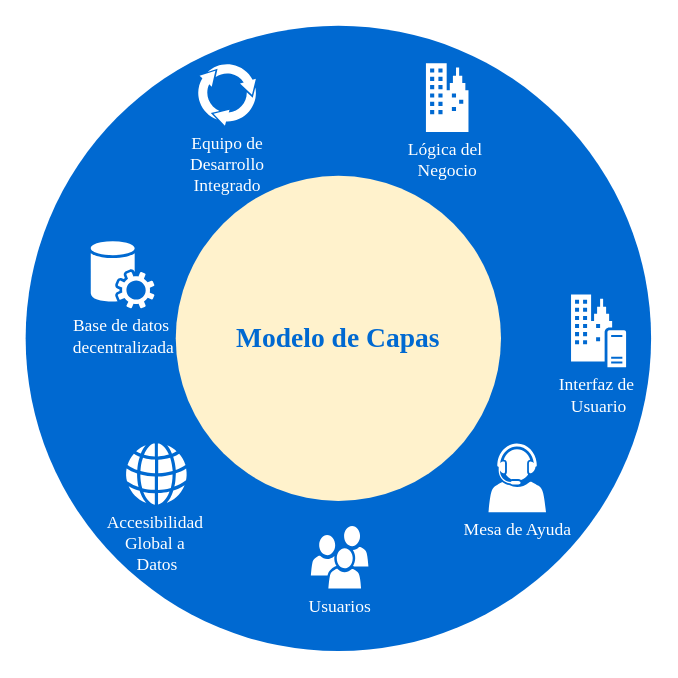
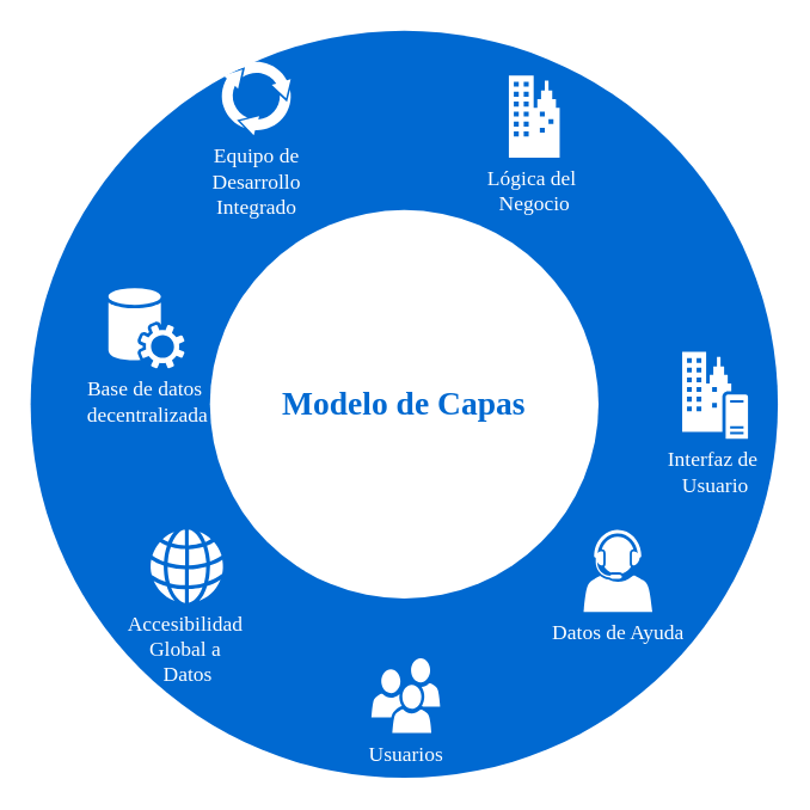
- <mxCell id="10" value="Equipo de&lt;br&gt;Desarrollo&lt;br&gt;Integrado" style="shadow=0;dashed=0;html=1;strokeColor=none;shape=mxgraph.mscae.general.continuous_cycle;fillColor=#ffffff;rounded=0;comic=0;fontFamily=Verdana;fontSize=14;fontColor=#FFFFFF;verticalAlign=top;labelPosition=center;verticalLabelPosition=bottom;align=center;" parent="1" vertex="1"><mxGeometry x="157" y="50" width="48" height="50" as="geometry" /></mxCell>
+ <mxCell id="10" value="Equipo de&lt;br&gt;Desarrollo&lt;br&gt;Integrado" style="shadow=0;dashed=0;html=1;strokeColor=none;shape=mxgraph.mscae.general.continuous_cycle;fillColor=#ffffff;rounded=0;comic=0;fontFamily=Verdana;fontSize=14;fontColor=#FFFFFF;verticalAlign=top;labelPosition=center;verticalLabelPosition=bottom;align=center;" parent="1" vertex="1"><mxGeometry x="147" y="40" width="48" height="50" as="geometry" /></mxCell>
- <mxCell id="3" value="Modelo de Capas" style="ellipse;whiteSpace=wrap;html=1;rounded=0;shadow=0;comic=0;strokeWidth=1;fontFamily=Verdana;fontSize=22;strokeColor=none;fillColor=#fff2cc;fontColor=#0069D1;fontStyle=1;" parent="1" vertex="1"><mxGeometry x="140" y="140" width="260" height="260" as="geometry" /></mxCell>
+ <mxCell id="3" value="Modelo de Capas" style="ellipse;whiteSpace=wrap;html=1;rounded=0;shadow=0;comic=0;strokeWidth=1;fontFamily=Verdana;fontSize=22;strokeColor=none;fillColor=#ffffff;fontColor=#0069D1;fontStyle=1" parent="1" vertex="1"><mxGeometry x="140" y="140" width="260" height="260" as="geometry" /></mxCell>
- <mxCell id="5" value="Mesa de Ayuda" style="shadow=0;dashed=0;html=1;strokeColor=none;fillColor=#ffffff;labelPosition=center;verticalLabelPosition=bottom;verticalAlign=top;shape=mxgraph.office.users.call_center_agent;rounded=0;comic=0;fontFamily=Verdana;fontSize=14;fontColor=#FFFFFF;" parent="1" vertex="1"><mxGeometry x="390" y="354" width="46" height="55" as="geometry" /></mxCell>
+ <mxCell id="5" value="Datos de Ayuda" style="shadow=0;dashed=0;html=1;strokeColor=none;fillColor=#ffffff;labelPosition=center;verticalLabelPosition=bottom;verticalAlign=top;shape=mxgraph.office.users.call_center_agent;rounded=0;comic=0;fontFamily=Verdana;fontSize=14;fontColor=#FFFFFF;" parent="1" vertex="1"><mxGeometry x="390" y="354" width="46" height="55" as="geometry" /></mxCell>
- <mxCell id="4" value="Usuarios&lt;br&gt;" style="shadow=0;dashed=0;html=1;strokeColor=none;fillColor=#ffffff;labelPosition=center;verticalLabelPosition=bottom;verticalAlign=top;shape=mxgraph.office.users.users;rounded=0;comic=0;fontFamily=Verdana;fontSize=14;fontColor=#FFFFFF;" parent="1" vertex="1"><mxGeometry x="248" y="420" width="46" height="50" as="geometry" /></mxCell>
+ <mxCell id="4" value="Usuarios&lt;br&gt;" style="shadow=0;dashed=0;html=1;strokeColor=none;fillColor=#ffffff;labelPosition=center;verticalLabelPosition=bottom;verticalAlign=top;shape=mxgraph.office.users.users;rounded=0;comic=0;fontFamily=Verdana;fontSize=14;fontColor=#FFFFFF;" parent="1" vertex="1"><mxGeometry x="248" y="440" width="46" height="50" as="geometry" /></mxCell>
